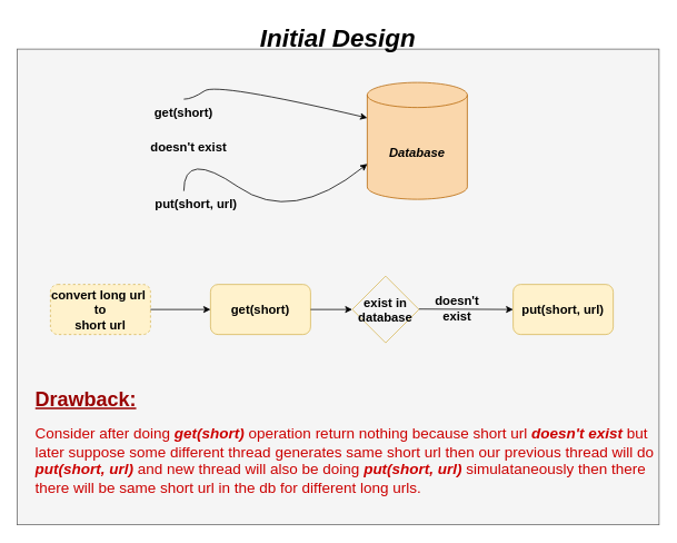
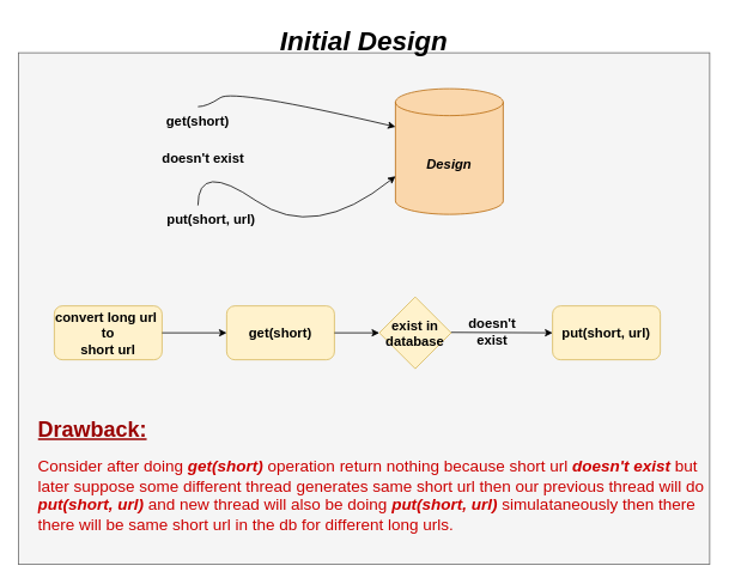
- <mxCell id="3" value="&lt;b&gt;&lt;font style=&quot;font-size: 15px;&quot;&gt;&lt;i&gt;Database&lt;/i&gt;&lt;/font&gt;&lt;/b&gt;" style="shape=cylinder3;whiteSpace=wrap;html=1;boundedLbl=1;backgroundOutline=1;size=15;fillColor=#fad7ac;strokeColor=#b46504;" vertex="1" parent="1"><mxGeometry x="440" y="98" width="120" height="140" as="geometry" /></mxCell>
+ <mxCell id="3" value="&lt;b&gt;&lt;font style=&quot;font-size: 15px;&quot;&gt;&lt;i&gt;Design&lt;/i&gt;&lt;/font&gt;&lt;/b&gt;" style="shape=cylinder3;whiteSpace=wrap;html=1;boundedLbl=1;backgroundOutline=1;size=15;fillColor=#fad7ac;strokeColor=#b46504;" vertex="1" parent="1"><mxGeometry x="440" y="98" width="120" height="140" as="geometry" /></mxCell>
- <mxCell id="9" value="&lt;b&gt;convert long url&amp;nbsp;&lt;br style=&quot;font-size: 15px;&quot;&gt;to&lt;br style=&quot;font-size: 15px;&quot;&gt;short url&lt;/b&gt;" style="rounded=1;whiteSpace=wrap;html=1;fontSize=15;fillColor=#fff2cc;strokeColor=#d6b656;dashed=1;" vertex="1" parent="1"><mxGeometry x="60" y="340" width="120" height="60" as="geometry" /></mxCell>
+ <mxCell id="9" value="&lt;b&gt;convert long url&amp;nbsp;&lt;br style=&quot;font-size: 15px;&quot;&gt;to&lt;br style=&quot;font-size: 15px;&quot;&gt;short url&lt;/b&gt;" style="rounded=1;whiteSpace=wrap;html=1;fontSize=15;fillColor=#fff2cc;strokeColor=#d6b656;" vertex="1" parent="1"><mxGeometry x="60" y="340" width="120" height="60" as="geometry" /></mxCell>
- <mxCell id="12" value="&lt;b&gt;exist in database&lt;/b&gt;" style="rhombus;whiteSpace=wrap;html=1;fontSize=15;fillColor=#f5f5f5;strokeColor=#d6b656;" vertex="1" parent="1"><mxGeometry x="422" y="330" width="80" height="80" as="geometry" /></mxCell>
+ <mxCell id="12" value="&lt;b&gt;exist in database&lt;/b&gt;" style="rhombus;whiteSpace=wrap;html=1;fontSize=15;fillColor=#fff2cc;strokeColor=#d6b656;" vertex="1" parent="1"><mxGeometry x="422" y="330" width="80" height="80" as="geometry" /></mxCell>
